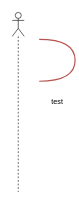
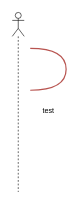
- <mxCell id="3" value="test" style="shape=requiredInterface;html=1;verticalLabelPosition=bottom;fillColor=#f8cecc;strokeColor=#b85450;strokeWidth=2;" parent="1" vertex="1"><mxGeometry x="65" y="65" width="60" height="70" as="geometry" /></mxCell>
+ <mxCell id="3" value="test" style="shape=requiredInterface;html=1;verticalLabelPosition=bottom;fillColor=#f8cecc;strokeColor=#b85450;strokeWidth=2;" parent="1" vertex="1"><mxGeometry x="50" y="80" width="60" height="70" as="geometry" /></mxCell>
